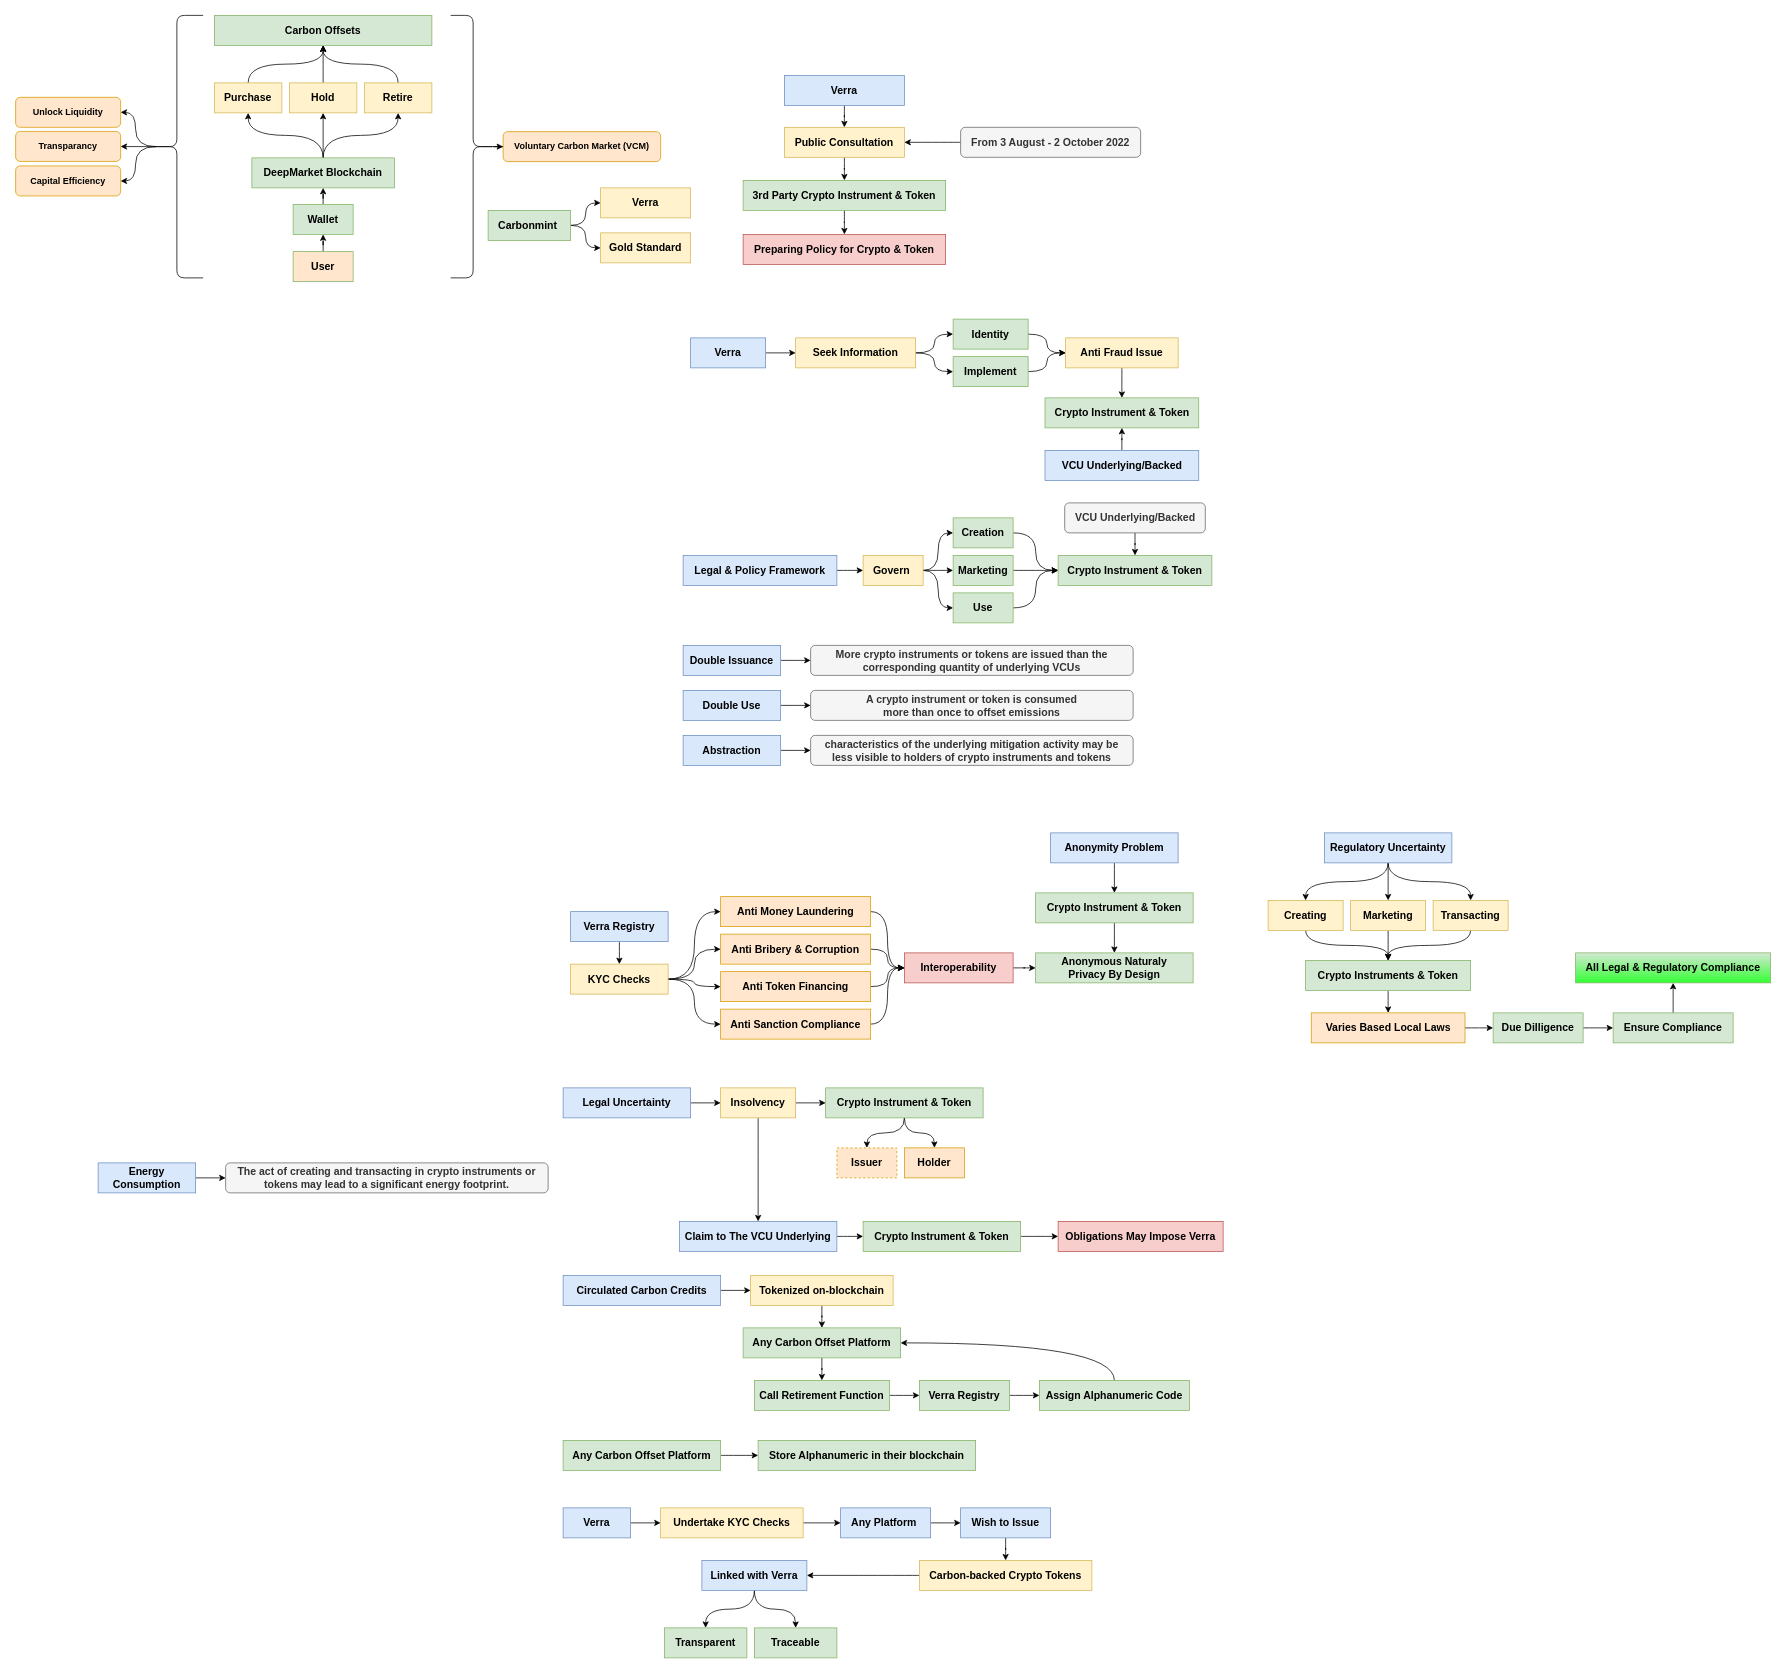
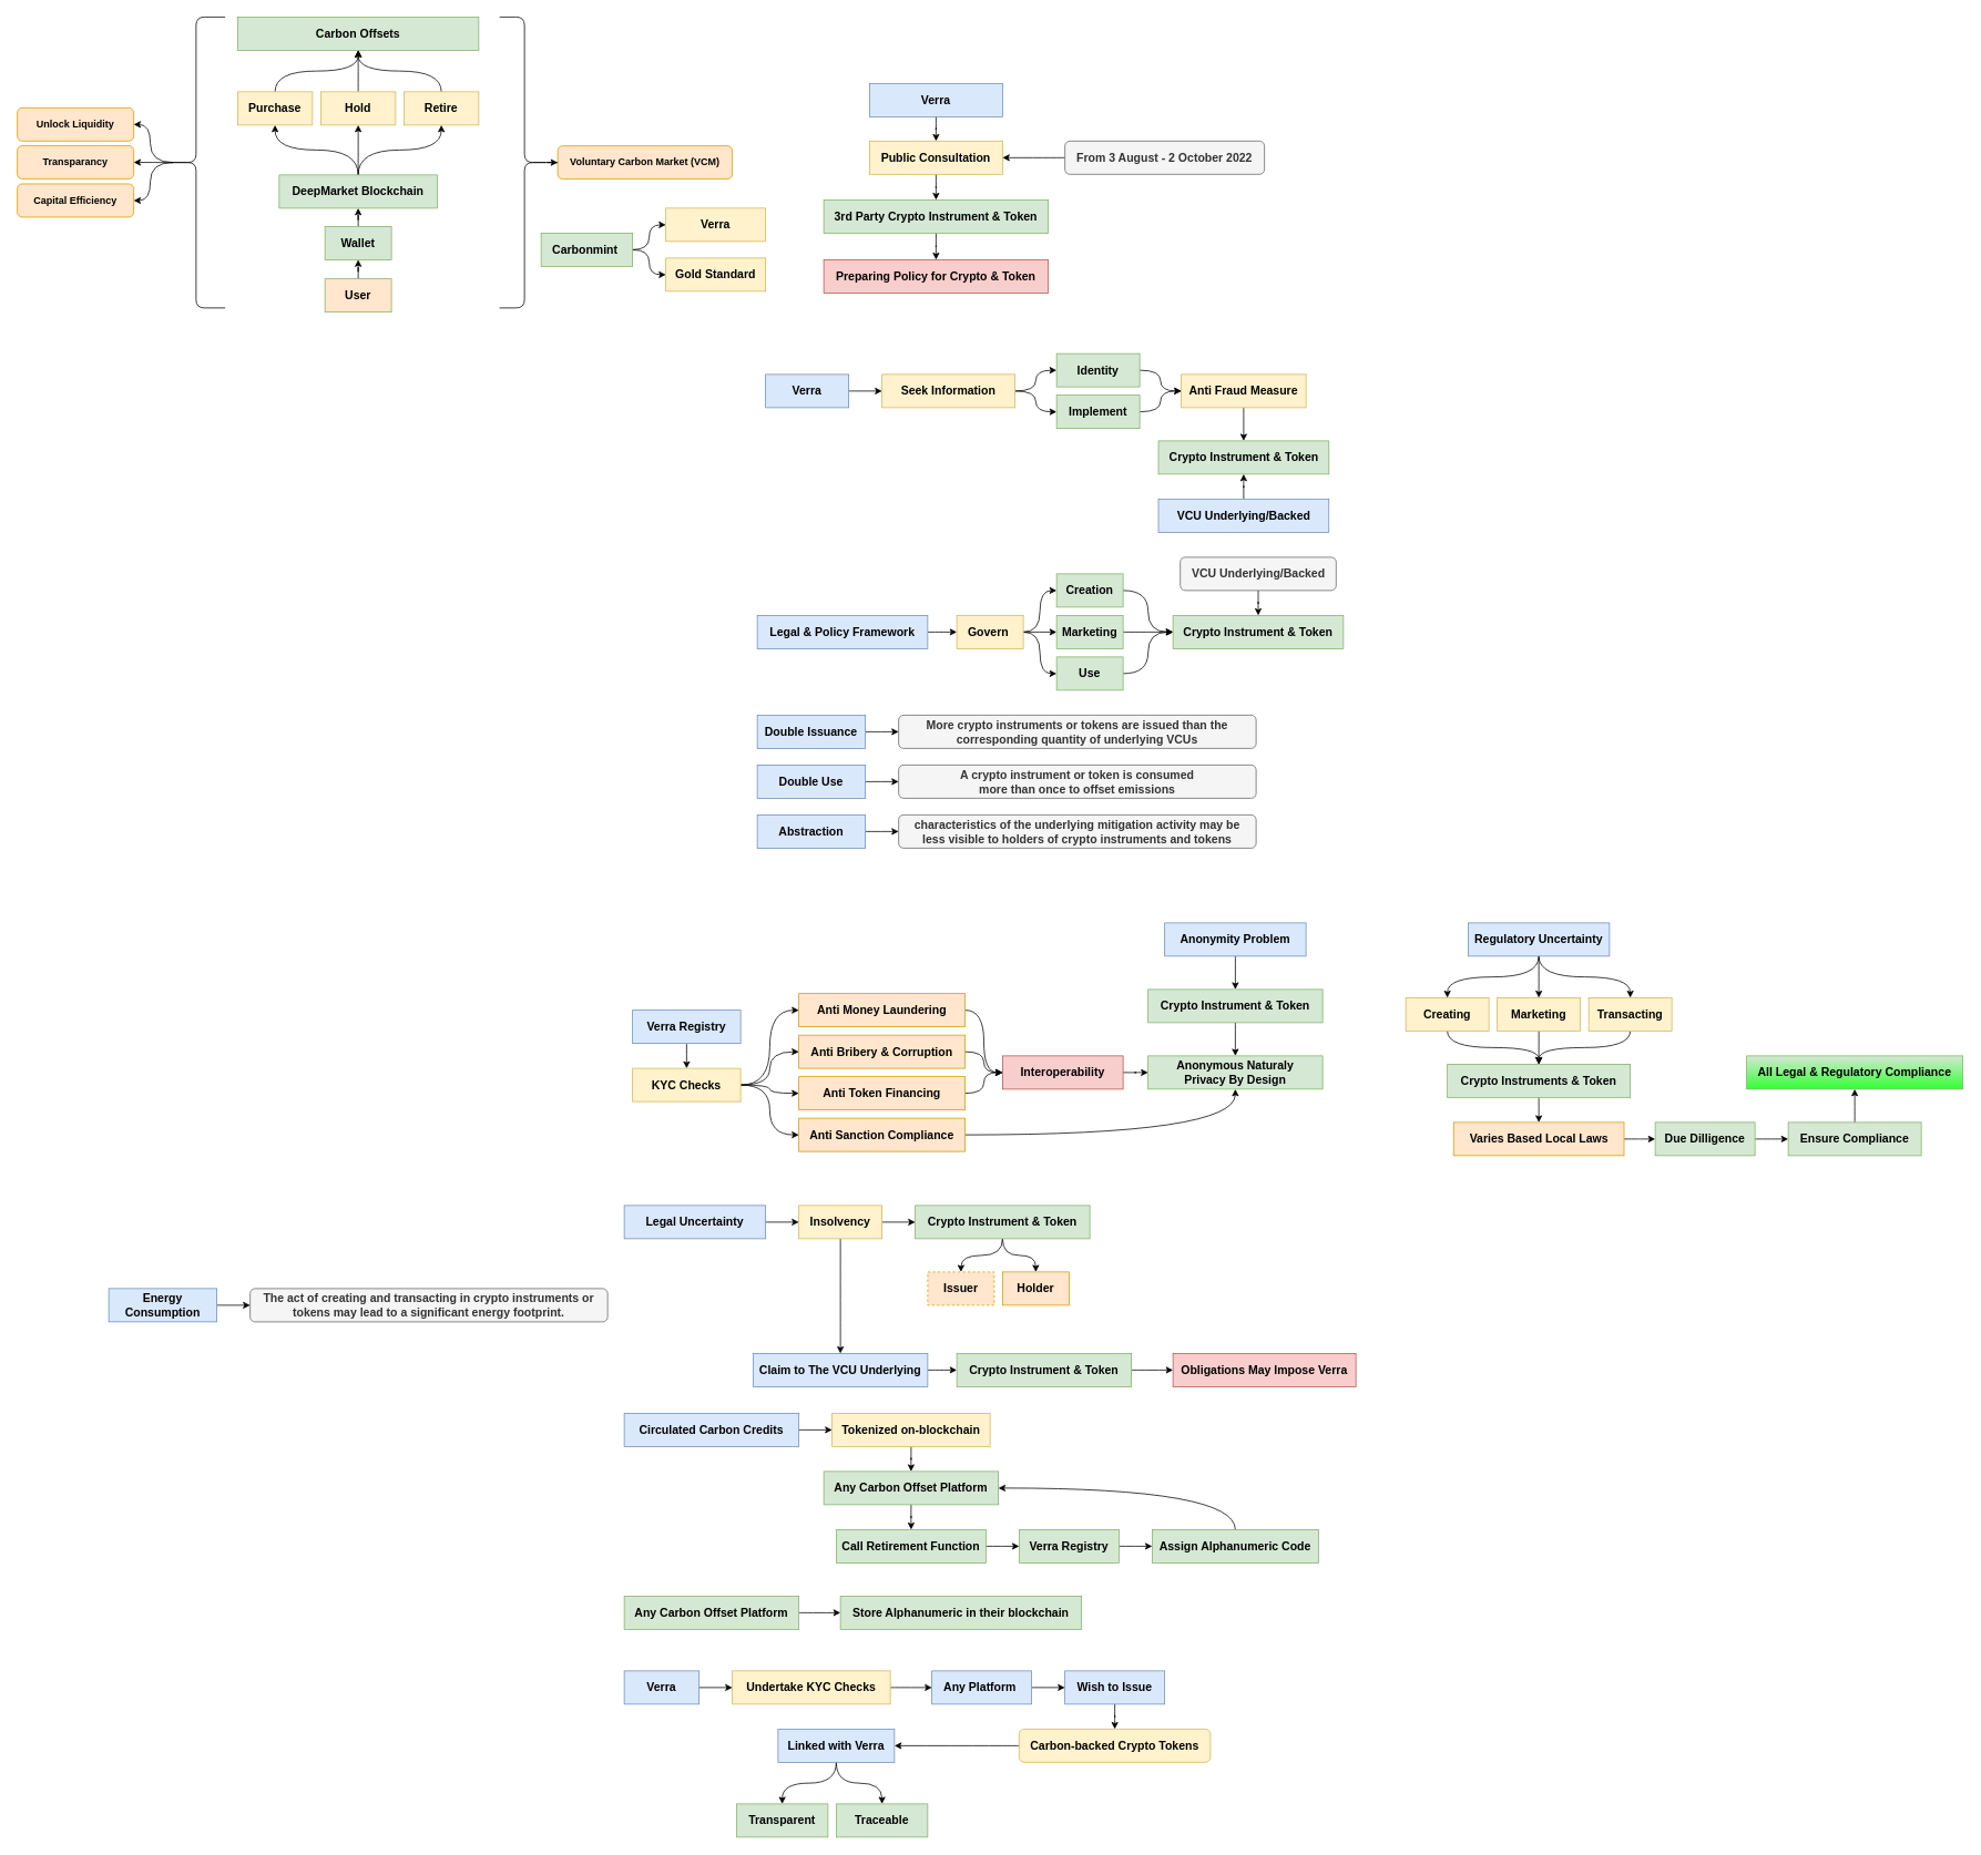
- <mxCell id="51" value="&lt;span style=&quot;font-size: 14px&quot;&gt;&lt;b&gt;Anti Fraud Issue&lt;/b&gt;&lt;/span&gt;" style="rounded=0;whiteSpace=wrap;html=1;fillColor=#fff2cc;strokeColor=#d6b656;" vertex="1" parent="1"><mxGeometry x="1420" y="450" width="150" height="40" as="geometry" /></mxCell>
+ <mxCell id="51" value="&lt;span style=&quot;font-size: 14px&quot;&gt;&lt;b&gt;Anti Fraud Measure&lt;/b&gt;&lt;/span&gt;" style="rounded=0;whiteSpace=wrap;html=1;fillColor=#fff2cc;strokeColor=#d6b656;" vertex="1" parent="1"><mxGeometry x="1420" y="450" width="150" height="40" as="geometry" /></mxCell>
- <mxCell id="116" style="edgeStyle=orthogonalEdgeStyle;curved=1;orthogonalLoop=1;jettySize=auto;html=1;exitX=1;exitY=0.5;exitDx=0;exitDy=0;entryX=0;entryY=0.5;entryDx=0;entryDy=0;" edge="1" parent="1" source="117" target="122"><mxGeometry relative="1" as="geometry" /></mxCell>
+ <mxCell id="116" style="edgeStyle=orthogonalEdgeStyle;curved=1;orthogonalLoop=1;jettySize=auto;html=1;exitX=1;exitY=0.5;exitDx=0;exitDy=0;" edge="1" parent="1" source="117" target="120"><mxGeometry relative="1" as="geometry" /></mxCell>
- <mxCell id="162" value="&lt;span style=&quot;font-size: 14px&quot;&gt;&lt;b&gt;Carbon-backed Crypto Tokens&lt;/b&gt;&lt;/span&gt;" style="rounded=0;whiteSpace=wrap;html=1;fillColor=#fff2cc;strokeColor=#d6b656;" vertex="1" parent="1"><mxGeometry x="1225" y="2080" width="230" height="40" as="geometry" /></mxCell>
+ <mxCell id="162" value="&lt;span style=&quot;font-size: 14px&quot;&gt;&lt;b&gt;Carbon-backed Crypto Tokens&lt;/b&gt;&lt;/span&gt;" style="whiteSpace=wrap;html=1;fillColor=#fff2cc;strokeColor=#d6b656;rounded=1;" vertex="1" parent="1"><mxGeometry x="1225" y="2080" width="230" height="40" as="geometry" /></mxCell>
